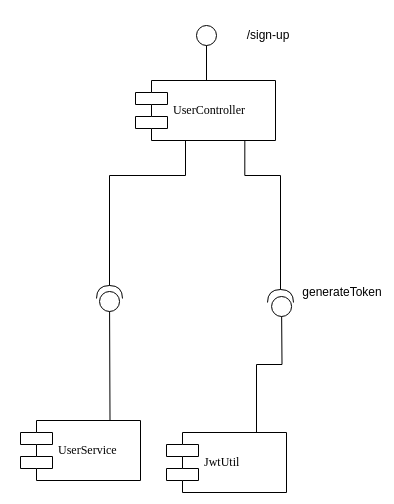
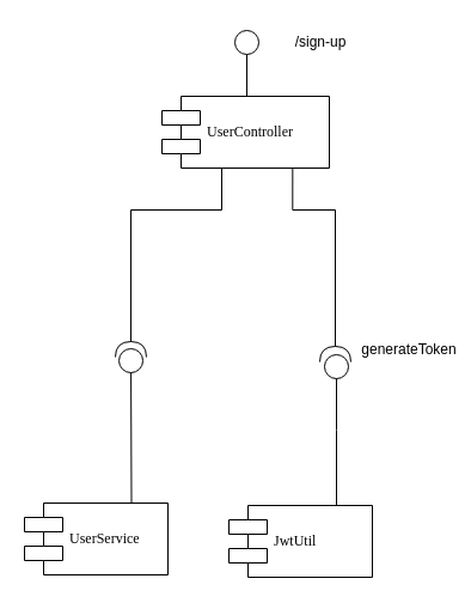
- <mxCell id="6" value="JwtUtil" style="shape=component;align=left;spacingLeft=36;rounded=0;shadow=0;comic=0;labelBackgroundColor=none;strokeWidth=1;fontFamily=Verdana;fontSize=12;html=1;" parent="1" vertex="1"><mxGeometry x="166" y="432" width="120" height="60" as="geometry" /></mxCell>
+ <mxCell id="6" value="JwtUtil" style="shape=component;align=left;spacingLeft=36;rounded=0;shadow=0;comic=0;labelBackgroundColor=none;strokeWidth=1;fontFamily=Verdana;fontSize=12;html=1;" parent="1" vertex="1"><mxGeometry x="191" y="422" width="120" height="60" as="geometry" /></mxCell>
